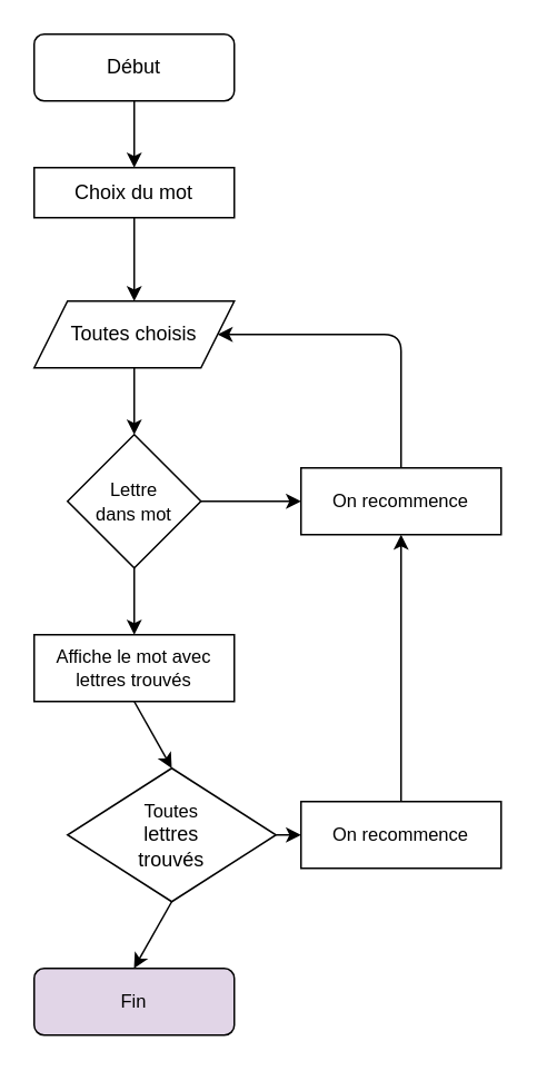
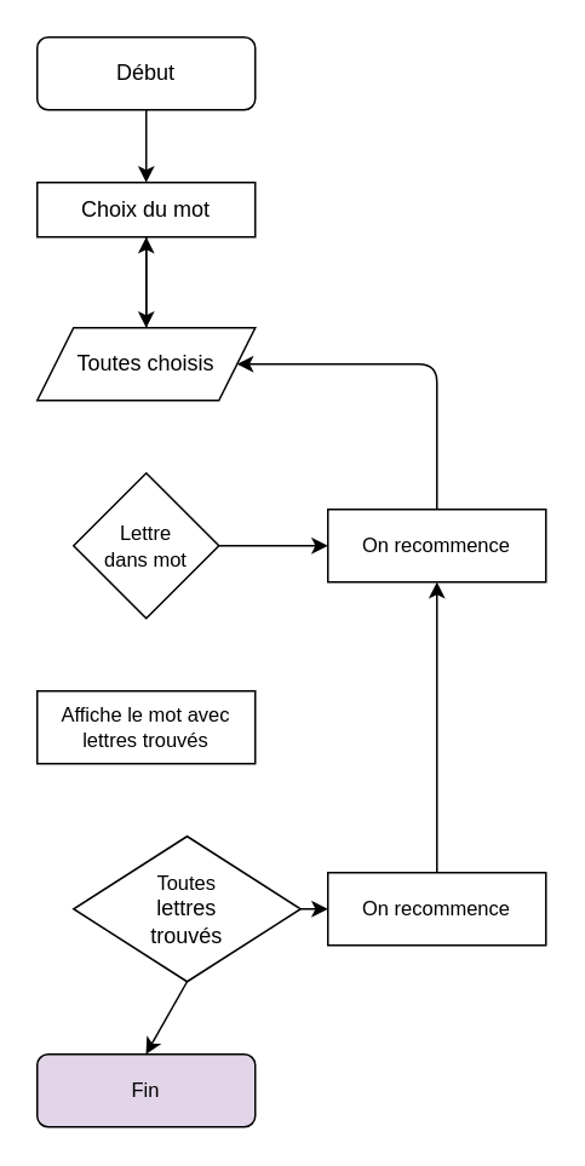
- <mxCell id="6" style="edgeStyle=none;html=1;exitX=0.5;exitY=1;exitDx=0;exitDy=0;entryX=0.5;entryY=0;entryDx=0;entryDy=0;fontSize=11;" edge="1" parent="1" source="7" target="10"><mxGeometry relative="1" as="geometry" /></mxCell>
+ <mxCell id="6" style="edgeStyle=none;html=1;exitX=0.5;exitY=1;exitDx=0;exitDy=0;fontSize=11;" edge="1" parent="1" source="7" target="4"><mxGeometry relative="1" as="geometry" /></mxCell>
- <mxCell id="9" style="edgeStyle=none;html=1;exitX=0.5;exitY=1;exitDx=0;exitDy=0;entryX=0.5;entryY=0;entryDx=0;entryDy=0;fontSize=11;" edge="1" parent="1" source="10" target="14"><mxGeometry relative="1" as="geometry" /></mxCell>
- <mxCell id="13" style="edgeStyle=none;html=1;exitX=0.5;exitY=1;exitDx=0;exitDy=0;entryX=0.5;entryY=0;entryDx=0;entryDy=0;fontSize=11;" edge="1" parent="1" source="14" target="17"><mxGeometry relative="1" as="geometry" /></mxCell>
